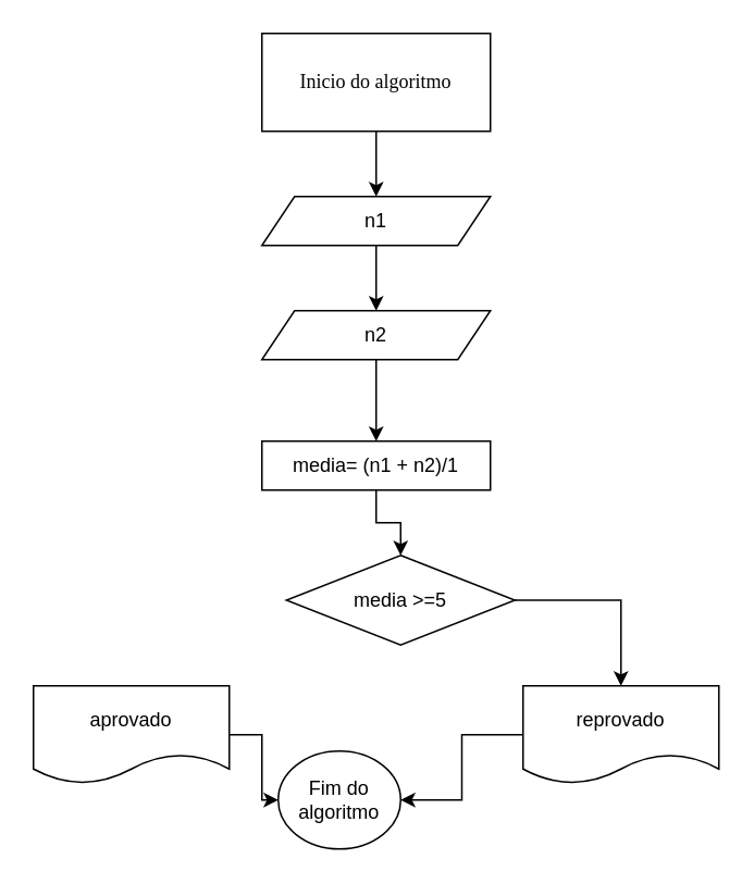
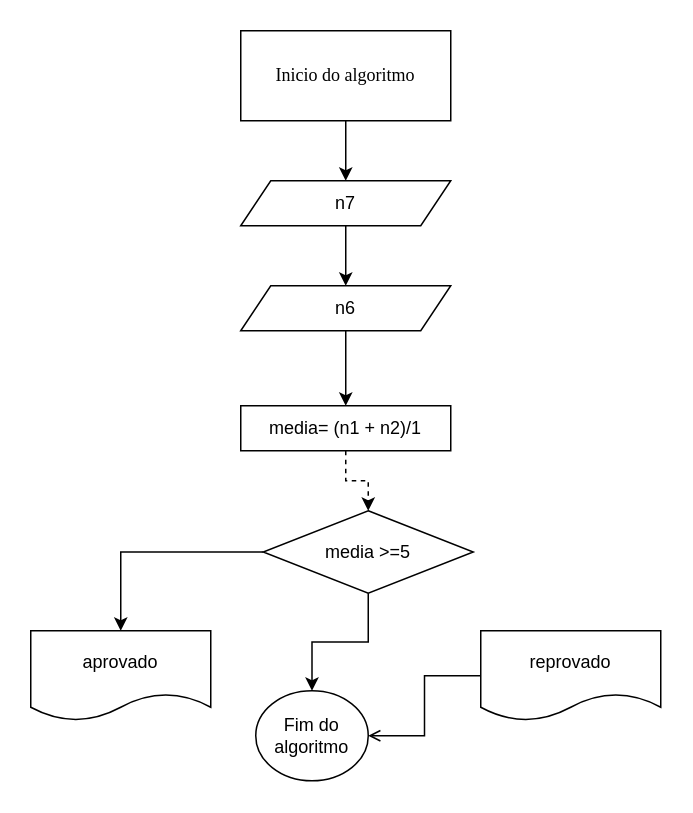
- <mxCell id="5" value="n1" style="shape=parallelogram;perimeter=parallelogramPerimeter;whiteSpace=wrap;html=1;fixedSize=1;" vertex="1" parent="1"><mxGeometry x="160" y="120" width="140" height="30" as="geometry" /></mxCell>
+ <mxCell id="5" value="n7" style="shape=parallelogram;perimeter=parallelogramPerimeter;whiteSpace=wrap;html=1;fixedSize=1;" vertex="1" parent="1"><mxGeometry x="160" y="120" width="140" height="30" as="geometry" /></mxCell>
- <mxCell id="7" value="n2" style="shape=parallelogram;perimeter=parallelogramPerimeter;whiteSpace=wrap;html=1;fixedSize=1;" vertex="1" parent="1"><mxGeometry x="160" y="190" width="140" height="30" as="geometry" /></mxCell>
+ <mxCell id="7" value="n6" style="shape=parallelogram;perimeter=parallelogramPerimeter;whiteSpace=wrap;html=1;fixedSize=1;" vertex="1" parent="1"><mxGeometry x="160" y="190" width="140" height="30" as="geometry" /></mxCell>
- <mxCell id="8" value="" style="edgeStyle=orthogonalEdgeStyle;rounded=0;orthogonalLoop=1;jettySize=auto;html=1;" edge="1" parent="1" source="9" target="12"><mxGeometry relative="1" as="geometry" /></mxCell>
+ <mxCell id="8" value="" style="edgeStyle=orthogonalEdgeStyle;rounded=0;orthogonalLoop=1;jettySize=auto;html=1;dashed=1;" edge="1" parent="1" source="9" target="12"><mxGeometry relative="1" as="geometry" /></mxCell>
+ <mxCell id="10" value="" style="edgeStyle=orthogonalEdgeStyle;rounded=0;orthogonalLoop=1;jettySize=auto;html=1;" edge="1" parent="1" source="12" target="14"><mxGeometry relative="1" as="geometry" /></mxCell>
- <mxCell id="11" value="" style="edgeStyle=orthogonalEdgeStyle;rounded=0;orthogonalLoop=1;jettySize=auto;html=1;" edge="1" parent="1" source="12" target="16"><mxGeometry relative="1" as="geometry" /></mxCell>
+ <mxCell id="11" value="" style="edgeStyle=orthogonalEdgeStyle;rounded=0;orthogonalLoop=1;jettySize=auto;html=1;" edge="1" parent="1" source="12" target="17"><mxGeometry relative="1" as="geometry" /></mxCell>
- <mxCell id="13" value="" style="edgeStyle=orthogonalEdgeStyle;rounded=0;orthogonalLoop=1;jettySize=auto;html=1;" edge="1" parent="1" source="14" target="17"><mxGeometry relative="1" as="geometry" /></mxCell>
- <mxCell id="15" value="" style="edgeStyle=orthogonalEdgeStyle;rounded=0;orthogonalLoop=1;jettySize=auto;html=1;" edge="1" parent="1" source="16" target="17"><mxGeometry relative="1" as="geometry" /></mxCell>
+ <mxCell id="15" value="" style="edgeStyle=orthogonalEdgeStyle;rounded=0;orthogonalLoop=1;jettySize=auto;html=1;endArrow=open;" edge="1" parent="1" source="16" target="17"><mxGeometry relative="1" as="geometry" /></mxCell>
